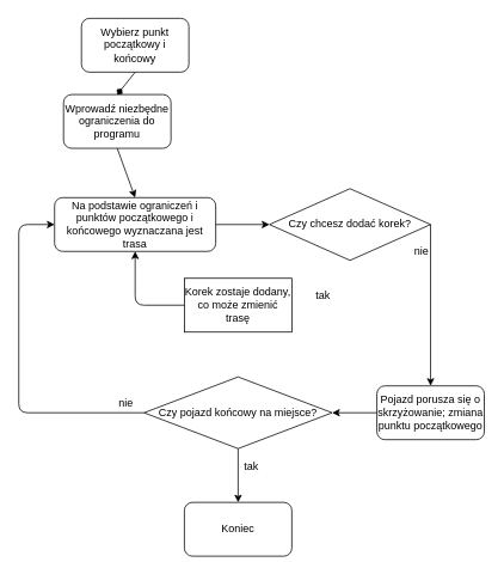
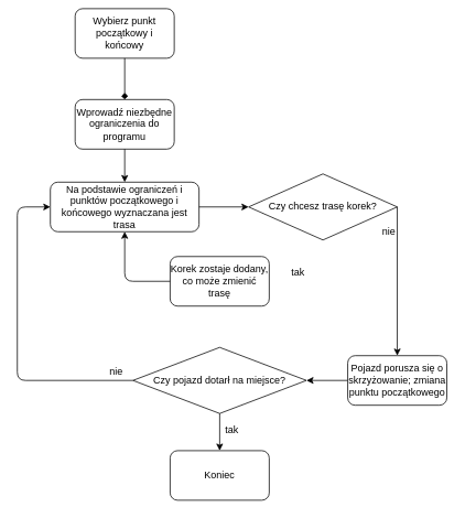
- <mxCell id="2" value="Wybierz punkt początkowy i końcowy" style="rounded=1;whiteSpace=wrap;html=1;" parent="1" vertex="1"><mxGeometry x="90" width="120" height="60" as="geometry" y="20" /></mxCell>
+ <mxCell id="2" value="Wybierz punkt początkowy i końcowy" style="rounded=1;whiteSpace=wrap;html=1;" parent="1" vertex="1"><mxGeometry x="90" y="10" width="120" height="60" as="geometry" /></mxCell>
- <mxCell id="18" value="Wprowadź niezbędne ograniczenia do programu" style="rounded=1;whiteSpace=wrap;html=1;" vertex="1" parent="1"><mxGeometry x="70" y="105" width="120" height="60" as="geometry" /></mxCell>
+ <mxCell id="18" value="Wprowadź niezbędne ograniczenia do programu" style="rounded=1;whiteSpace=wrap;html=1;" vertex="1" parent="1"><mxGeometry x="90" y="120" width="120" height="60" as="geometry" /></mxCell>
- <mxCell id="4" value="Czy chcesz dodać korek?" style="rhombus;whiteSpace=wrap;html=1;" parent="1" vertex="1"><mxGeometry x="300" y="210" width="180" height="80" as="geometry" /></mxCell>
+ <mxCell id="4" value="Czy chcesz trasę korek?" style="rhombus;whiteSpace=wrap;html=1;" parent="1" vertex="1"><mxGeometry x="300" y="210" width="180" height="80" as="geometry" /></mxCell>
- <mxCell id="6" value="Korek zostaje dodany, co może zmienić trasę" style="whiteSpace=wrap;html=1;rounded=0;" parent="1" vertex="1"><mxGeometry x="205" y="310" width="120" height="60" as="geometry" /></mxCell>
+ <mxCell id="6" value="Korek zostaje dodany, co może zmienić trasę" style="rounded=1;whiteSpace=wrap;html=1;" parent="1" vertex="1"><mxGeometry x="205" y="310" width="120" height="60" as="geometry" /></mxCell>
- <mxCell id="12" value="Czy pojazd końcowy na miejsce?" style="rhombus;whiteSpace=wrap;html=1;" parent="1" vertex="1"><mxGeometry x="160" y="420" width="210" height="80" as="geometry" /></mxCell>
+ <mxCell id="12" value="Czy pojazd dotarł na miejsce?" style="rhombus;whiteSpace=wrap;html=1;" parent="1" vertex="1"><mxGeometry x="160" y="420" width="210" height="80" as="geometry" /></mxCell>
- <mxCell id="16" value="Koniec" style="rounded=1;whiteSpace=wrap;html=1;" parent="1" vertex="1"><mxGeometry x="205" y="560" width="120" height="60" as="geometry" /></mxCell>
+ <mxCell id="16" value="Koniec" style="rounded=1;whiteSpace=wrap;html=1;" parent="1" vertex="1"><mxGeometry x="205" y="545" width="120" height="60" as="geometry" /></mxCell>
